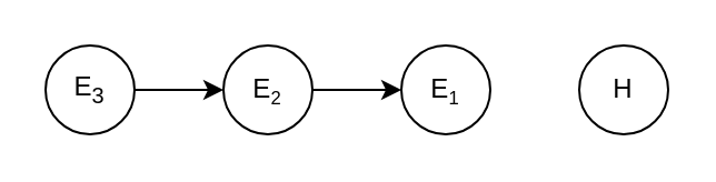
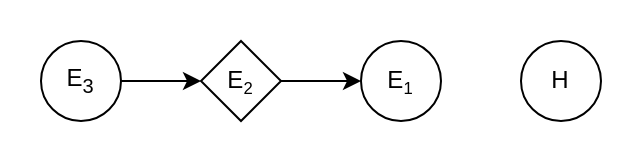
- <mxCell id="3" value="E&lt;span style=&quot;font-size: 10px;&quot;&gt;&lt;sub&gt;2&lt;/sub&gt;&lt;/span&gt;" style="ellipse;whiteSpace=wrap;html=1;aspect=fixed;" parent="1" vertex="1"><mxGeometry x="100" y="20" width="40" height="40" as="geometry" /></mxCell>
+ <mxCell id="3" value="E&lt;span style=&quot;font-size: 10px;&quot;&gt;&lt;sub&gt;2&lt;/sub&gt;&lt;/span&gt;" style="rhombus;whiteSpace=wrap;html=1;aspect=fixed;" parent="1" vertex="1"><mxGeometry x="100" y="20" width="40" height="40" as="geometry" /></mxCell>
